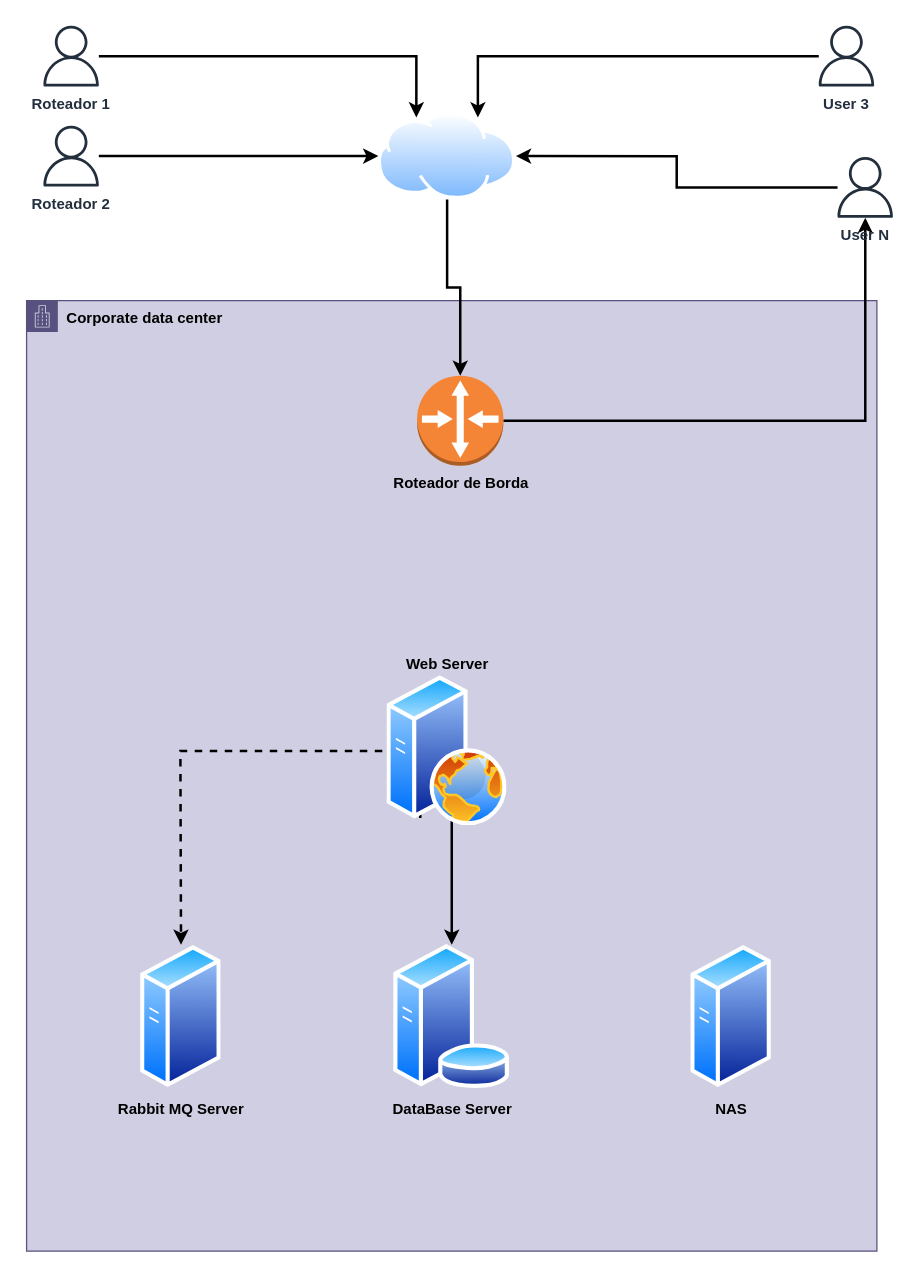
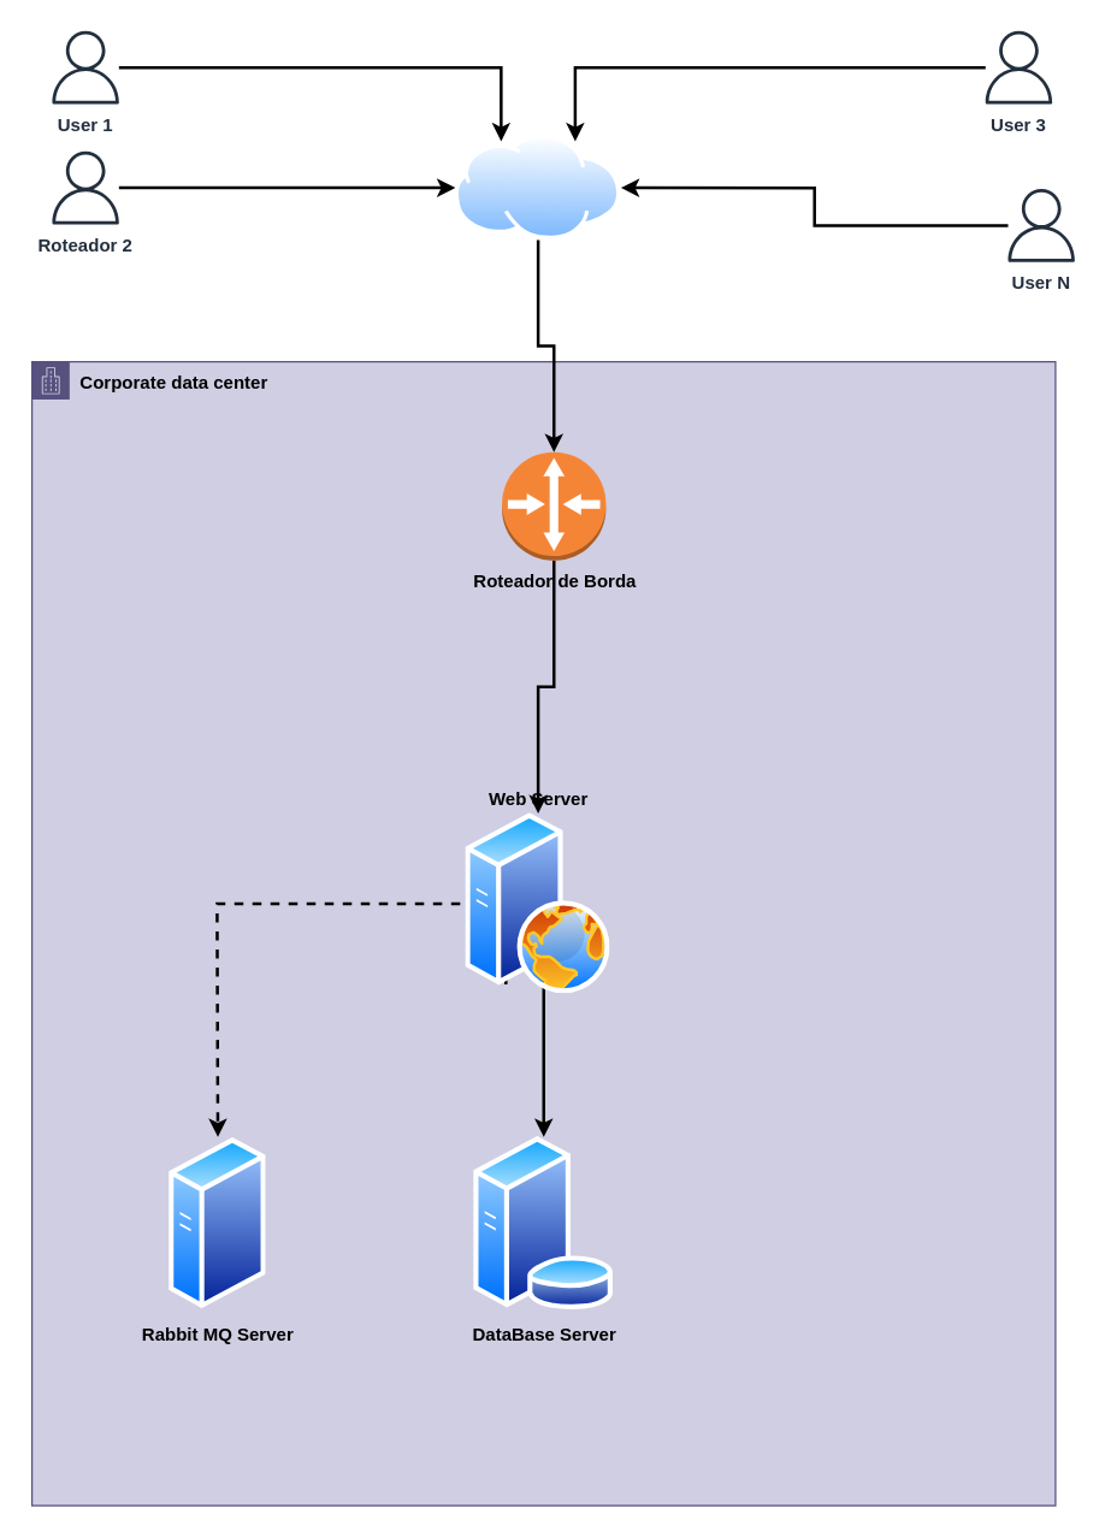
- <mxCell id="14" value="Roteador 1" style="sketch=0;outlineConnect=0;fontColor=#232F3E;gradientColor=none;fillColor=#232F3D;strokeColor=none;dashed=0;verticalLabelPosition=bottom;verticalAlign=top;align=center;html=1;fontSize=12;fontStyle=1;aspect=fixed;pointerEvents=1;shape=mxgraph.aws4.user;" parent="1" vertex="1"><mxGeometry x="32" y="20" width="48.7" height="48.7" as="geometry" /></mxCell>
+ <mxCell id="14" value="User 1" style="sketch=0;outlineConnect=0;fontColor=#232F3E;gradientColor=none;fillColor=#232F3D;strokeColor=none;dashed=0;verticalLabelPosition=bottom;verticalAlign=top;align=center;html=1;fontSize=12;fontStyle=1;aspect=fixed;pointerEvents=1;shape=mxgraph.aws4.user;" parent="1" vertex="1"><mxGeometry x="32" y="20" width="48.7" height="48.7" as="geometry" /></mxCell>
- <mxCell id="3" style="edgeStyle=orthogonalEdgeStyle;rounded=0;orthogonalLoop=1;jettySize=auto;html=1;strokeWidth=2;fontStyle=1;" parent="2" source="4" target="20" edge="1"><mxGeometry relative="1" as="geometry" /></mxCell>
+ <mxCell id="3" style="edgeStyle=orthogonalEdgeStyle;rounded=0;orthogonalLoop=1;jettySize=auto;html=1;strokeWidth=2;fontStyle=1" parent="2" source="4" target="7" edge="1"><mxGeometry relative="1" as="geometry" /></mxCell>
- <mxCell id="9" value="&lt;span&gt;NAS&lt;/span&gt;" style="image;aspect=fixed;perimeter=ellipsePerimeter;html=1;align=center;shadow=0;dashed=0;spacingTop=3;image=img/lib/active_directory/generic_server.svg;fontStyle=1;labelBackgroundColor=none;" parent="2" vertex="1"><mxGeometry x="531.3" y="515" width="64.4" height="115" as="geometry" /></mxCell>
